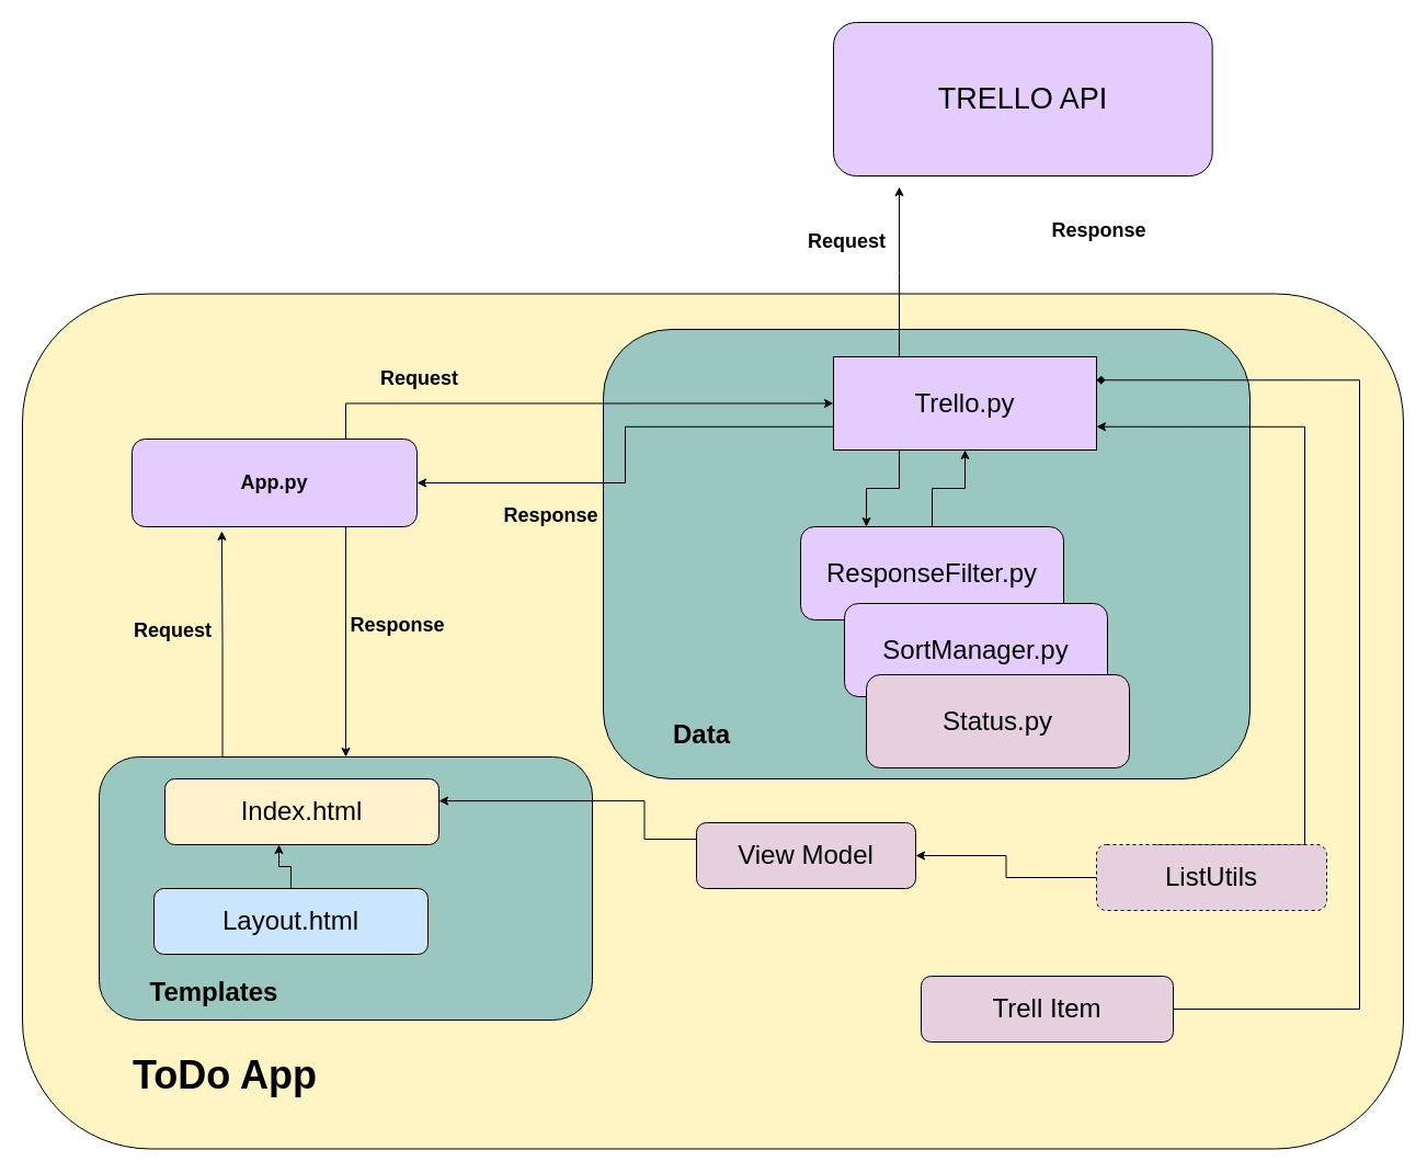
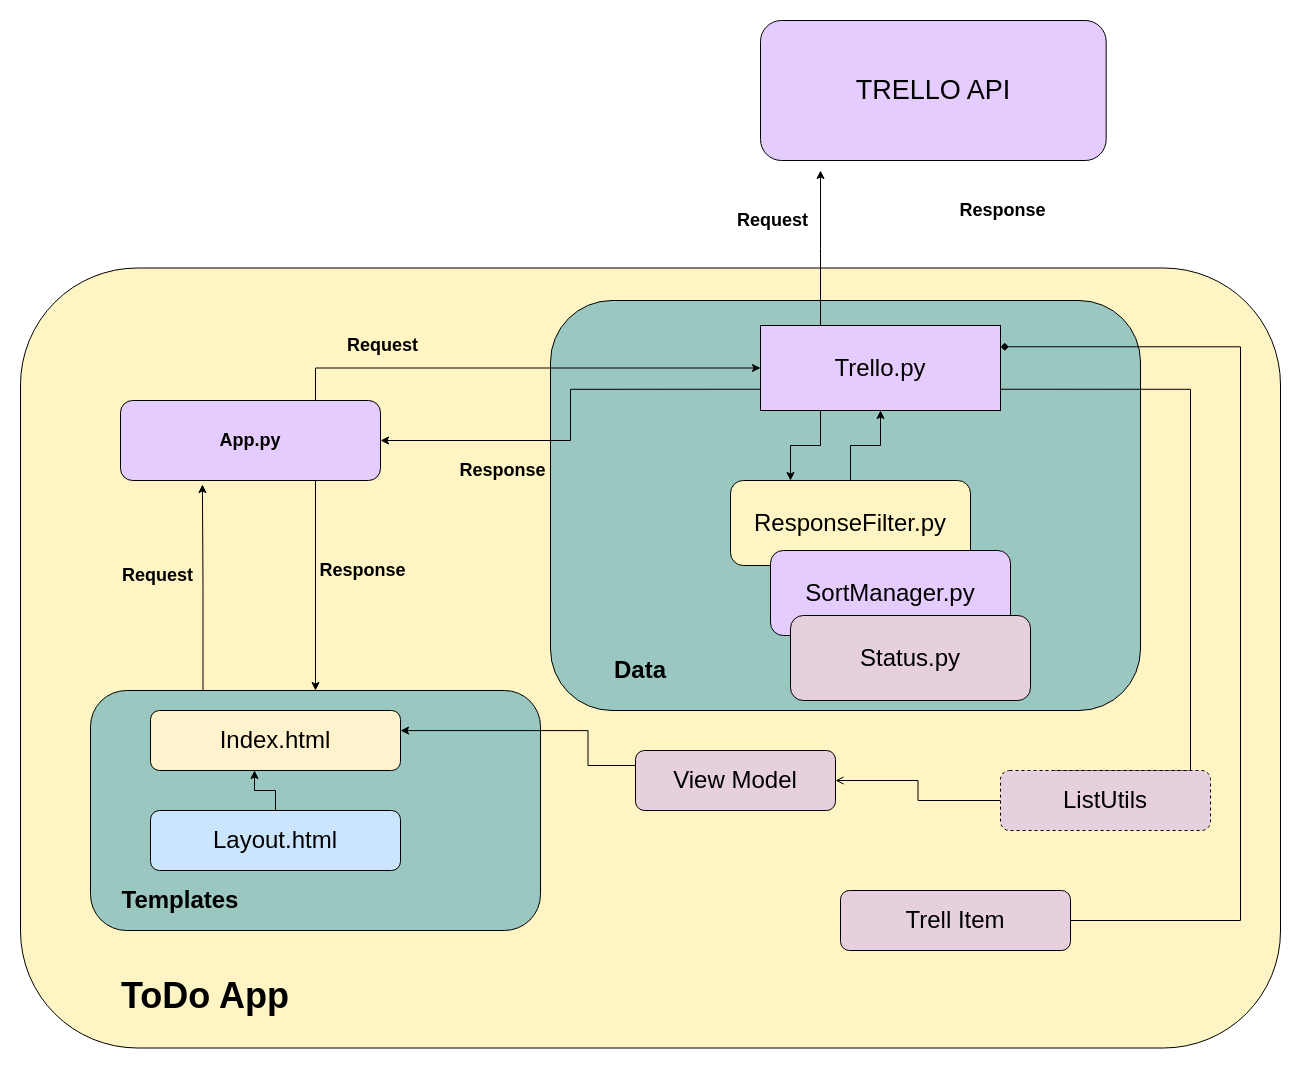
- <mxCell id="24" style="edgeStyle=orthogonalEdgeStyle;rounded=0;orthogonalLoop=1;jettySize=auto;html=1;exitX=0.25;exitY=0;exitDx=0;exitDy=0;entryX=1;entryY=0.75;entryDx=0;entryDy=0;fillColor=#808080;" edge="1" parent="1" source="25" target="8"><mxGeometry relative="1" as="geometry"><Array as="points"><mxPoint x="1190" y="770" /><mxPoint x="1190" y="389" /></Array></mxGeometry></mxCell>
+ <mxCell id="24" style="edgeStyle=orthogonalEdgeStyle;rounded=0;orthogonalLoop=1;jettySize=auto;html=1;exitX=0.25;exitY=0;exitDx=0;exitDy=0;entryX=1;entryY=0.75;entryDx=0;entryDy=0;fillColor=#808080;endArrow=none;" edge="1" parent="1" source="25" target="8"><mxGeometry relative="1" as="geometry"><Array as="points"><mxPoint x="1190" y="770" /><mxPoint x="1190" y="389" /></Array></mxGeometry></mxCell>
- <mxCell id="11" value="&lt;font style=&quot;font-size: 24px&quot;&gt;ResponseFilter.py&lt;/font&gt;" style="rounded=1;whiteSpace=wrap;html=1;fillColor=#E5CCFF;" vertex="1" parent="1"><mxGeometry x="730" y="480" width="240" height="85" as="geometry" /></mxCell>
+ <mxCell id="11" value="&lt;font style=&quot;font-size: 24px&quot;&gt;ResponseFilter.py&lt;/font&gt;" style="rounded=1;whiteSpace=wrap;html=1;fillColor=#fff4c3;" vertex="1" parent="1"><mxGeometry x="730" y="480" width="240" height="85" as="geometry" /></mxCell>
- <mxCell id="23" style="edgeStyle=orthogonalEdgeStyle;rounded=0;orthogonalLoop=1;jettySize=auto;html=1;entryX=1;entryY=0.5;entryDx=0;entryDy=0;fillColor=#808080;" edge="1" parent="1" source="25" target="27"><mxGeometry relative="1" as="geometry" /></mxCell>
+ <mxCell id="23" style="edgeStyle=orthogonalEdgeStyle;rounded=0;orthogonalLoop=1;jettySize=auto;html=1;entryX=1;entryY=0.5;entryDx=0;entryDy=0;fillColor=#808080;endArrow=open;" edge="1" parent="1" source="25" target="27"><mxGeometry relative="1" as="geometry" /></mxCell>
- <mxCell id="21" value="&lt;font style=&quot;font-size: 24px&quot;&gt;Layout.html&lt;/font&gt;" style="rounded=1;whiteSpace=wrap;html=1;fillColor=#CCE5FF;" vertex="1" parent="1"><mxGeometry x="140" y="810" width="250" height="60" as="geometry" /></mxCell>
+ <mxCell id="21" value="&lt;font style=&quot;font-size: 24px&quot;&gt;Layout.html&lt;/font&gt;" style="rounded=1;whiteSpace=wrap;html=1;fillColor=#CCE5FF;" vertex="1" parent="1"><mxGeometry x="150" y="810" width="250" height="60" as="geometry" /></mxCell>
- <mxCell id="22" value="&lt;font style=&quot;font-size: 24px&quot;&gt;&lt;b&gt;Templates&lt;/b&gt;&lt;/font&gt;" style="text;html=1;strokeColor=none;fillColor=none;align=center;verticalAlign=middle;whiteSpace=wrap;rounded=0;" vertex="1" parent="1"><mxGeometry x="130" y="890" width="130" height="30" as="geometry" /></mxCell>
+ <mxCell id="22" value="&lt;font style=&quot;font-size: 24px&quot;&gt;&lt;b&gt;Templates&lt;/b&gt;&lt;/font&gt;" style="text;html=1;strokeColor=none;fillColor=none;align=center;verticalAlign=middle;whiteSpace=wrap;rounded=0;" vertex="1" parent="1"><mxGeometry x="115" y="885" width="130" height="30" as="geometry" /></mxCell>
- <mxCell id="9" value="&lt;b&gt;&lt;font style=&quot;font-size: 36px&quot;&gt;ToDo App&lt;/font&gt;&lt;/b&gt;" style="text;html=1;strokeColor=none;fillColor=none;align=center;verticalAlign=middle;whiteSpace=wrap;rounded=0;" vertex="1" parent="1"><mxGeometry x="110" y="945" width="190" height="70" as="geometry" /></mxCell>
+ <mxCell id="9" value="&lt;b&gt;&lt;font style=&quot;font-size: 36px&quot;&gt;ToDo App&lt;/font&gt;&lt;/b&gt;" style="text;html=1;strokeColor=none;fillColor=none;align=center;verticalAlign=middle;whiteSpace=wrap;rounded=0;" vertex="1" parent="1"><mxGeometry x="110" y="960" width="190" height="70" as="geometry" /></mxCell>
